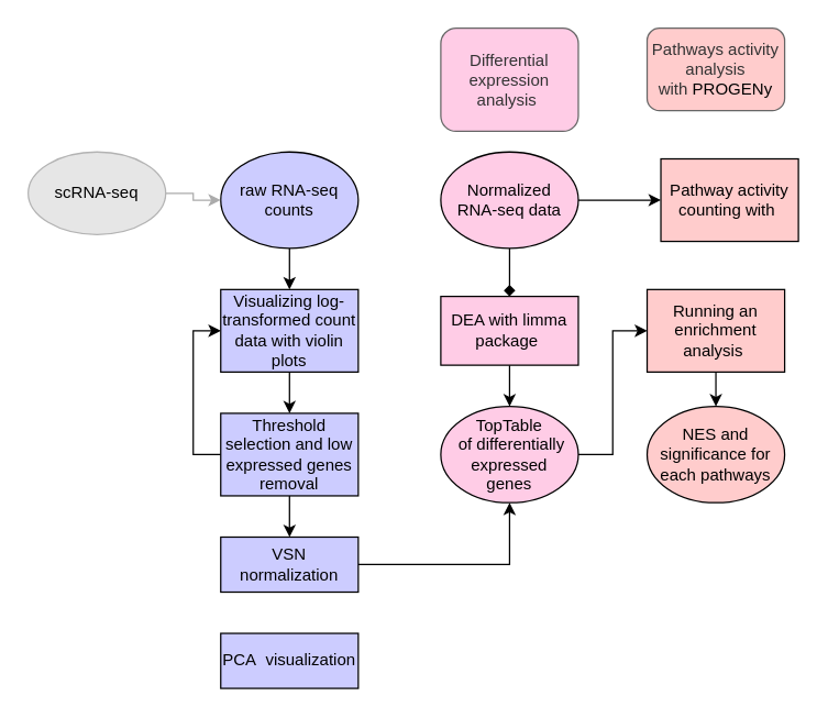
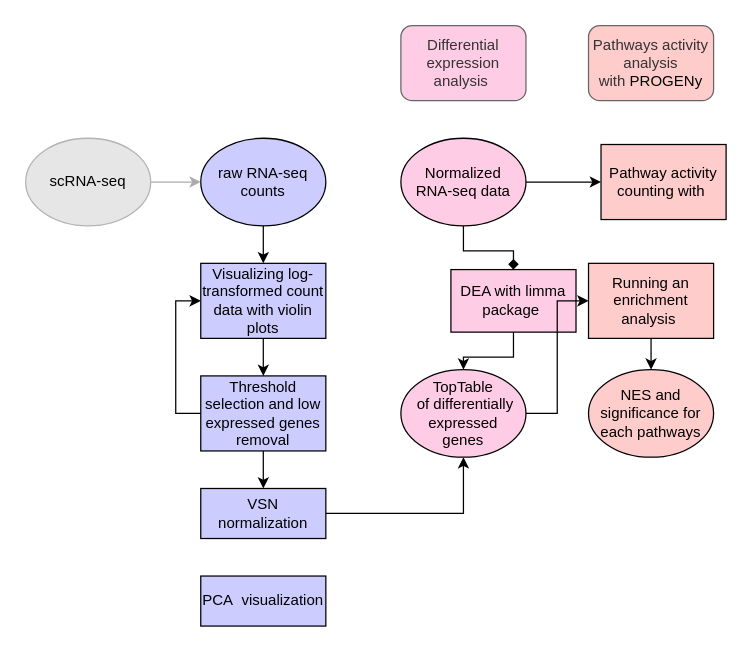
- <mxCell id="15" value="Differential expression analysis&amp;nbsp;" style="rounded=1;whiteSpace=wrap;html=1;fillColor=#FFCCE6;strokeColor=#666666;fontColor=#333333;" vertex="1" parent="1"><mxGeometry x="320" y="20" width="100" height="75" as="geometry" /></mxCell>
+ <mxCell id="15" value="Differential expression analysis&amp;nbsp;" style="rounded=1;whiteSpace=wrap;html=1;fillColor=#FFCCE6;strokeColor=#666666;fontColor=#333333;" vertex="1" parent="1"><mxGeometry x="320" y="20" width="100" height="60" as="geometry" /></mxCell>
- <mxCell id="21" value="scRNA-seq" style="ellipse;whiteSpace=wrap;html=1;rounded=1;strokeColor=#B3B3B3;fillColor=#E6E6E6;" vertex="1" parent="1"><mxGeometry x="20" y="110" width="100" height="60" as="geometry" /></mxCell>
+ <mxCell id="21" value="scRNA-seq" style="ellipse;whiteSpace=wrap;html=1;rounded=1;strokeColor=#B3B3B3;fillColor=#E6E6E6;" vertex="1" parent="1"><mxGeometry x="20" y="110" width="100" height="70" as="geometry" /></mxCell>
- <mxCell id="9" value="DEA with limma package&amp;nbsp;" style="rounded=0;whiteSpace=wrap;html=1;fillColor=#FFCCE6;" vertex="1" parent="1"><mxGeometry x="320" y="215" width="100" height="50" as="geometry" /></mxCell>
+ <mxCell id="9" value="DEA with limma package&amp;nbsp;" style="rounded=0;whiteSpace=wrap;html=1;fillColor=#FFCCE6;" vertex="1" parent="1"><mxGeometry x="360" y="215" width="100" height="50" as="geometry" /></mxCell>
